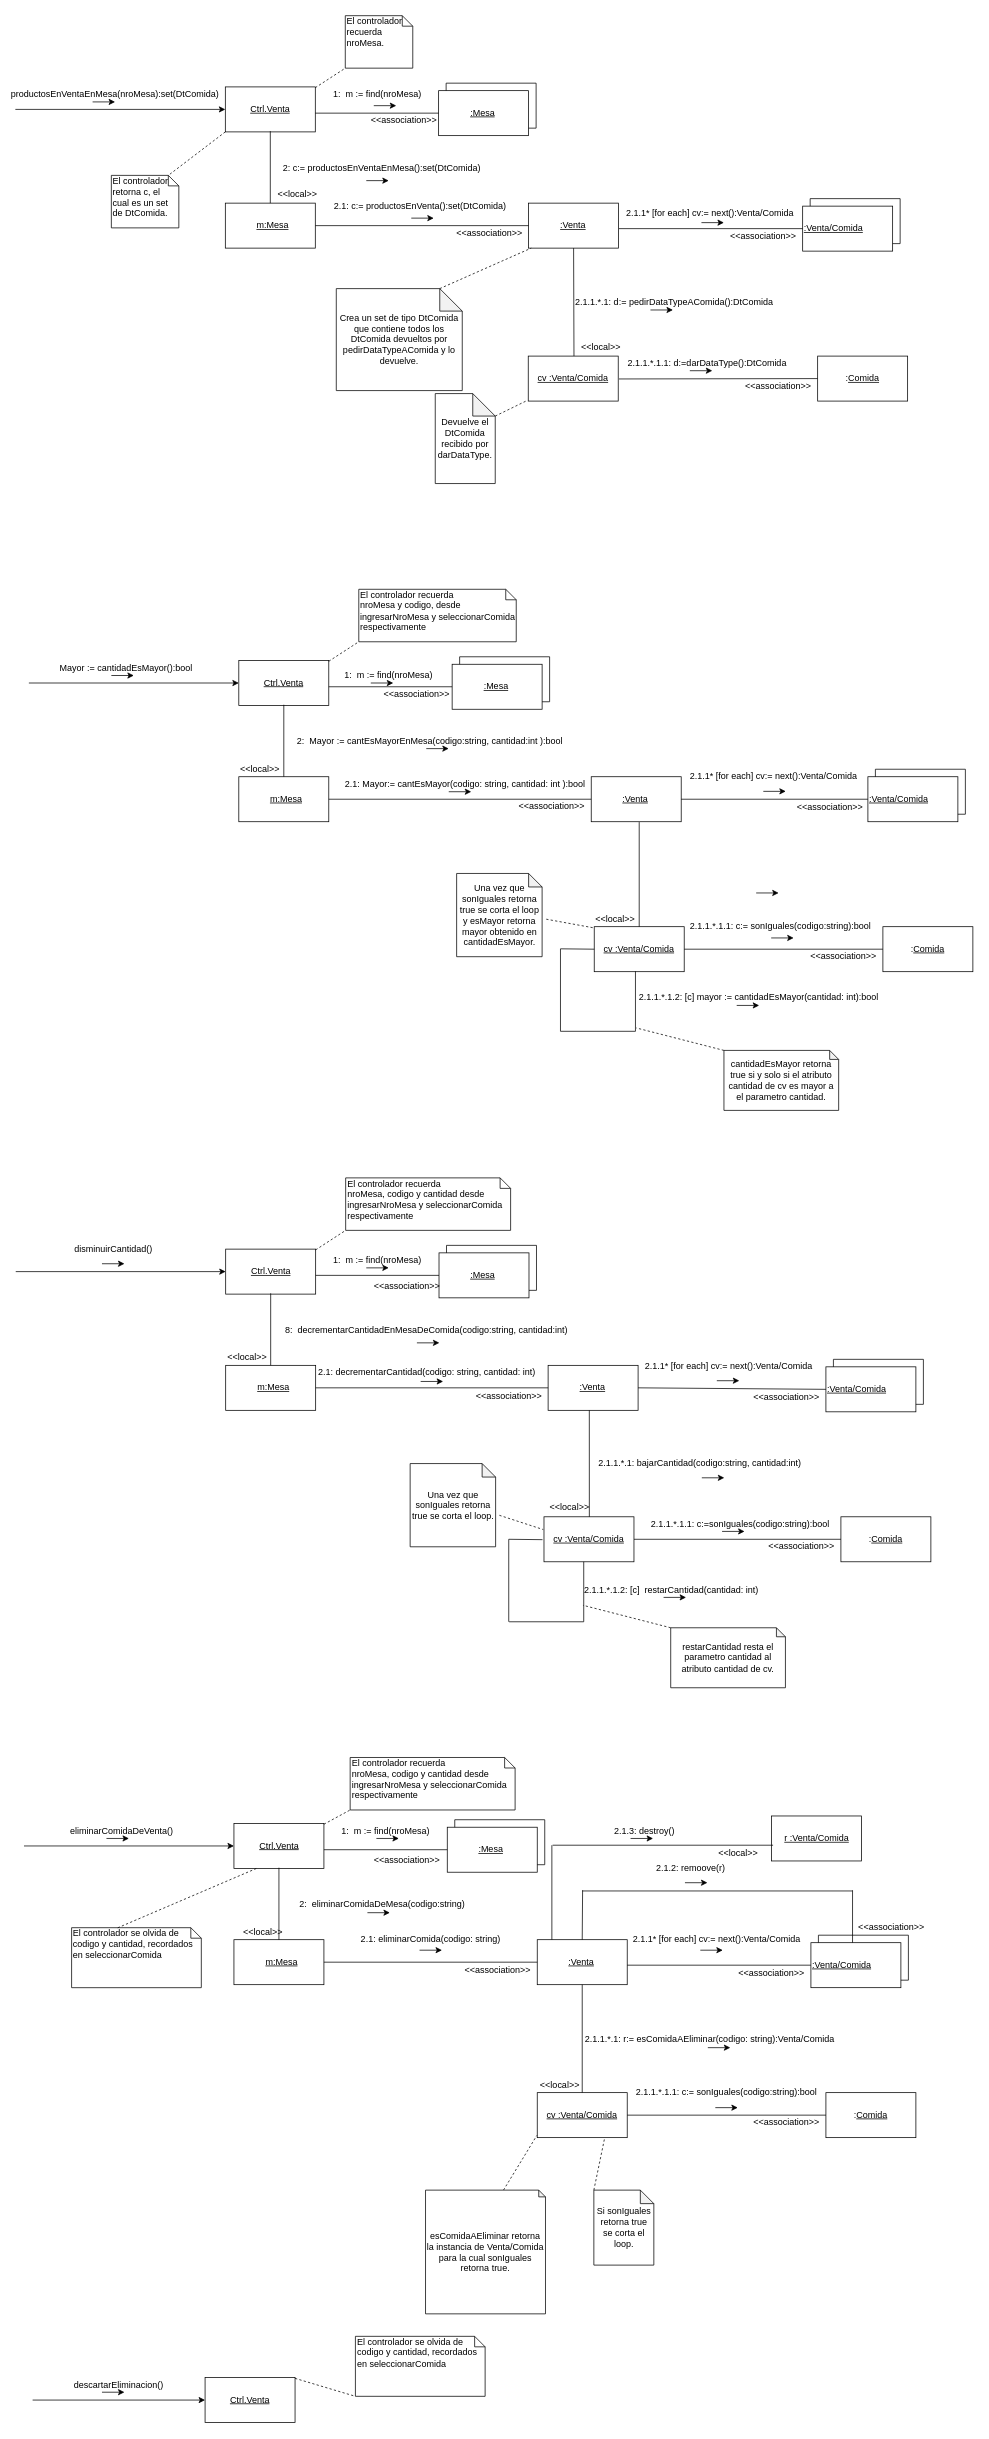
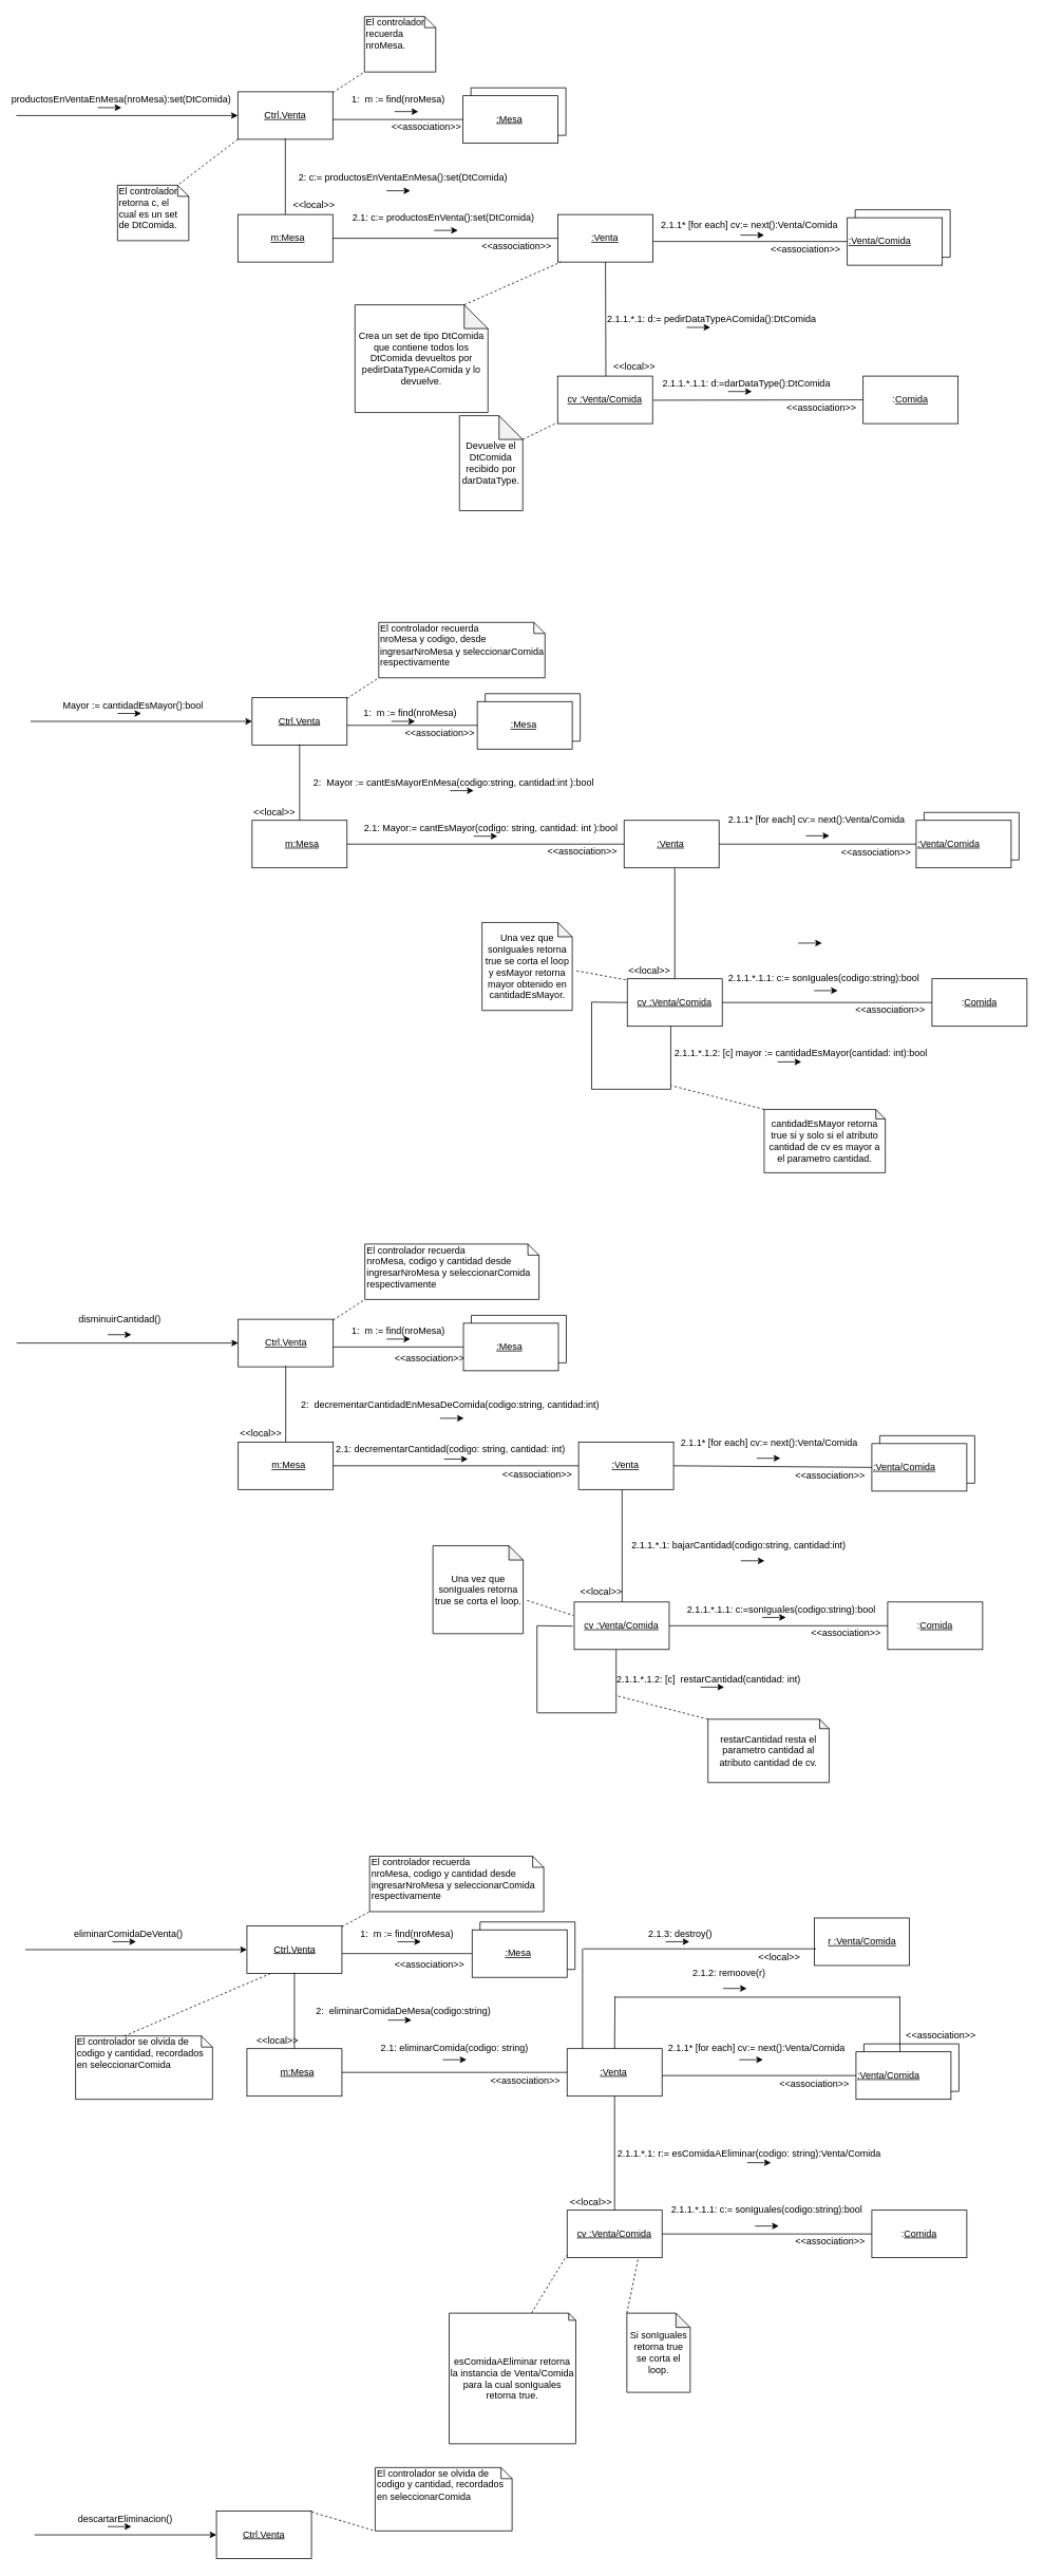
- <mxCell id="56" value="8:&amp;nbsp; decrementarCantidadEnMesaDeComida(codigo:string, cantidad:int)" style="text;html=1;strokeColor=none;fillColor=none;align=center;verticalAlign=middle;whiteSpace=wrap;rounded=0;shadow=0;glass=0;comic=0;" parent="1" vertex="1"><mxGeometry x="370.5" y="1763" width="395" height="20" as="geometry" /></mxCell>
+ <mxCell id="56" value="2:&amp;nbsp; decrementarCantidadEnMesaDeComida(codigo:string, cantidad:int)" style="text;html=1;strokeColor=none;fillColor=none;align=center;verticalAlign=middle;whiteSpace=wrap;rounded=0;shadow=0;glass=0;comic=0;" parent="1" vertex="1"><mxGeometry x="370.5" y="1763" width="395" height="20" as="geometry" /></mxCell>
